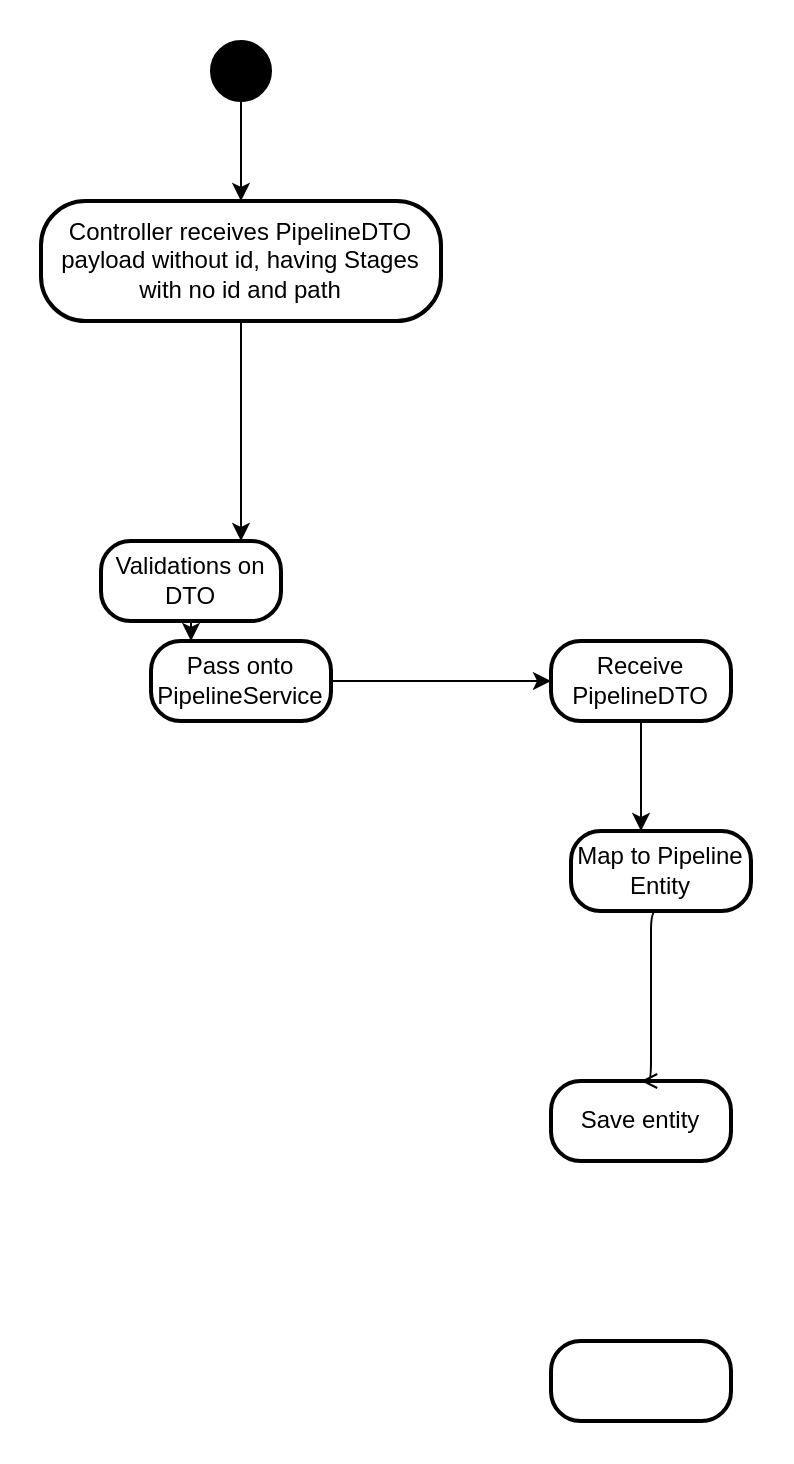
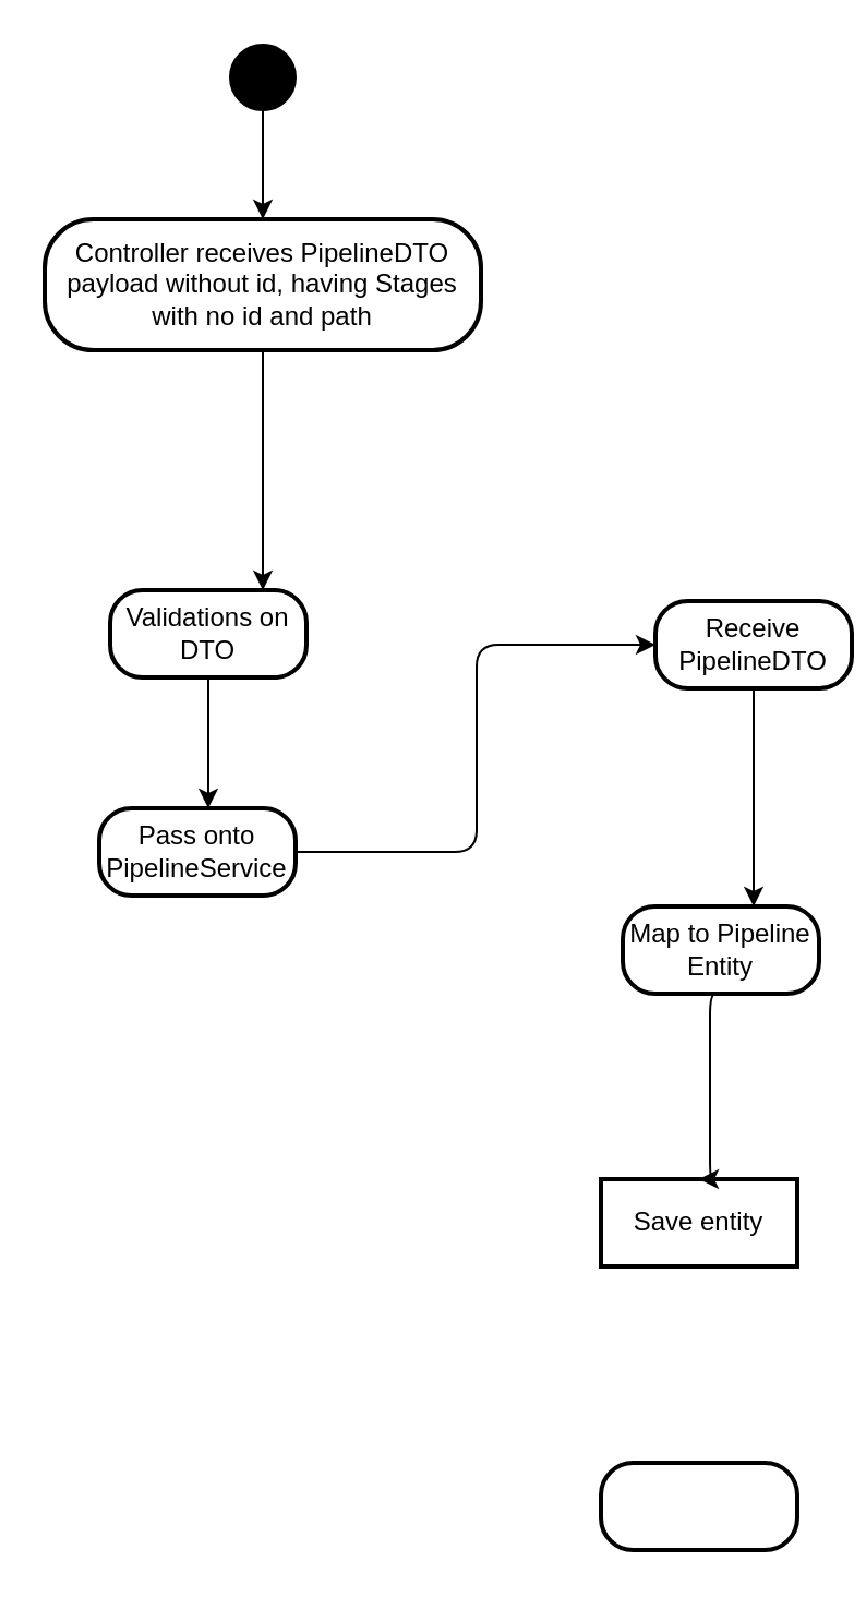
- <mxCell id="7" value="Pass onto PipelineService" style="rounded=1;whiteSpace=wrap;html=1;strokeWidth=2;arcSize=37" vertex="1" parent="1"><mxGeometry x="75" y="320" width="90" height="40" as="geometry" /></mxCell>
+ <mxCell id="7" value="Pass onto PipelineService" style="rounded=1;whiteSpace=wrap;html=1;strokeWidth=2;arcSize=37" vertex="1" parent="1"><mxGeometry x="45" y="370" width="90" height="40" as="geometry" /></mxCell>
- <mxCell id="9" value="Receive PipelineDTO" style="rounded=1;whiteSpace=wrap;html=1;strokeWidth=2;arcSize=37" vertex="1" parent="1"><mxGeometry x="275" y="320" width="90" height="40" as="geometry" /></mxCell>
+ <mxCell id="9" value="Receive PipelineDTO" style="rounded=1;whiteSpace=wrap;html=1;strokeWidth=2;arcSize=37" vertex="1" parent="1"><mxGeometry x="300" y="275" width="90" height="40" as="geometry" /></mxCell>
- <mxCell id="14" value="" style="edgeStyle=elbowEdgeStyle;html=1;labelBackgroundColor=none;rounded=1;elbow=horizontal;endArrow=open;endFill=1;align=left;exitX=0.5;exitY=1;exitDx=0;exitDy=0;entryX=0.5;entryY=0;entryDx=0;entryDy=0;" edge="1" parent="1" source="12" target="13"><mxGeometry width="80" height="80" relative="1" as="geometry"><mxPoint x="355" y="490" as="sourcePoint" /><mxPoint x="435" y="410" as="targetPoint" /></mxGeometry></mxCell>
+ <mxCell id="14" value="" style="edgeStyle=elbowEdgeStyle;html=1;labelBackgroundColor=none;rounded=1;elbow=horizontal;endArrow=classic;endFill=1;align=left;exitX=0.5;exitY=1;exitDx=0;exitDy=0;entryX=0.5;entryY=0;entryDx=0;entryDy=0;" edge="1" parent="1" source="12" target="13"><mxGeometry width="80" height="80" relative="1" as="geometry"><mxPoint x="355" y="490" as="sourcePoint" /><mxPoint x="435" y="410" as="targetPoint" /></mxGeometry></mxCell>
- <mxCell id="13" value="Save entity" style="rounded=1;whiteSpace=wrap;html=1;strokeWidth=2;arcSize=37" vertex="1" parent="1"><mxGeometry x="275" y="540" width="90" height="40" as="geometry" /></mxCell>
+ <mxCell id="13" value="Save entity" style="whiteSpace=wrap;html=1;strokeWidth=2;arcSize=37;rounded=0;" vertex="1" parent="1"><mxGeometry x="275" y="540" width="90" height="40" as="geometry" /></mxCell>
